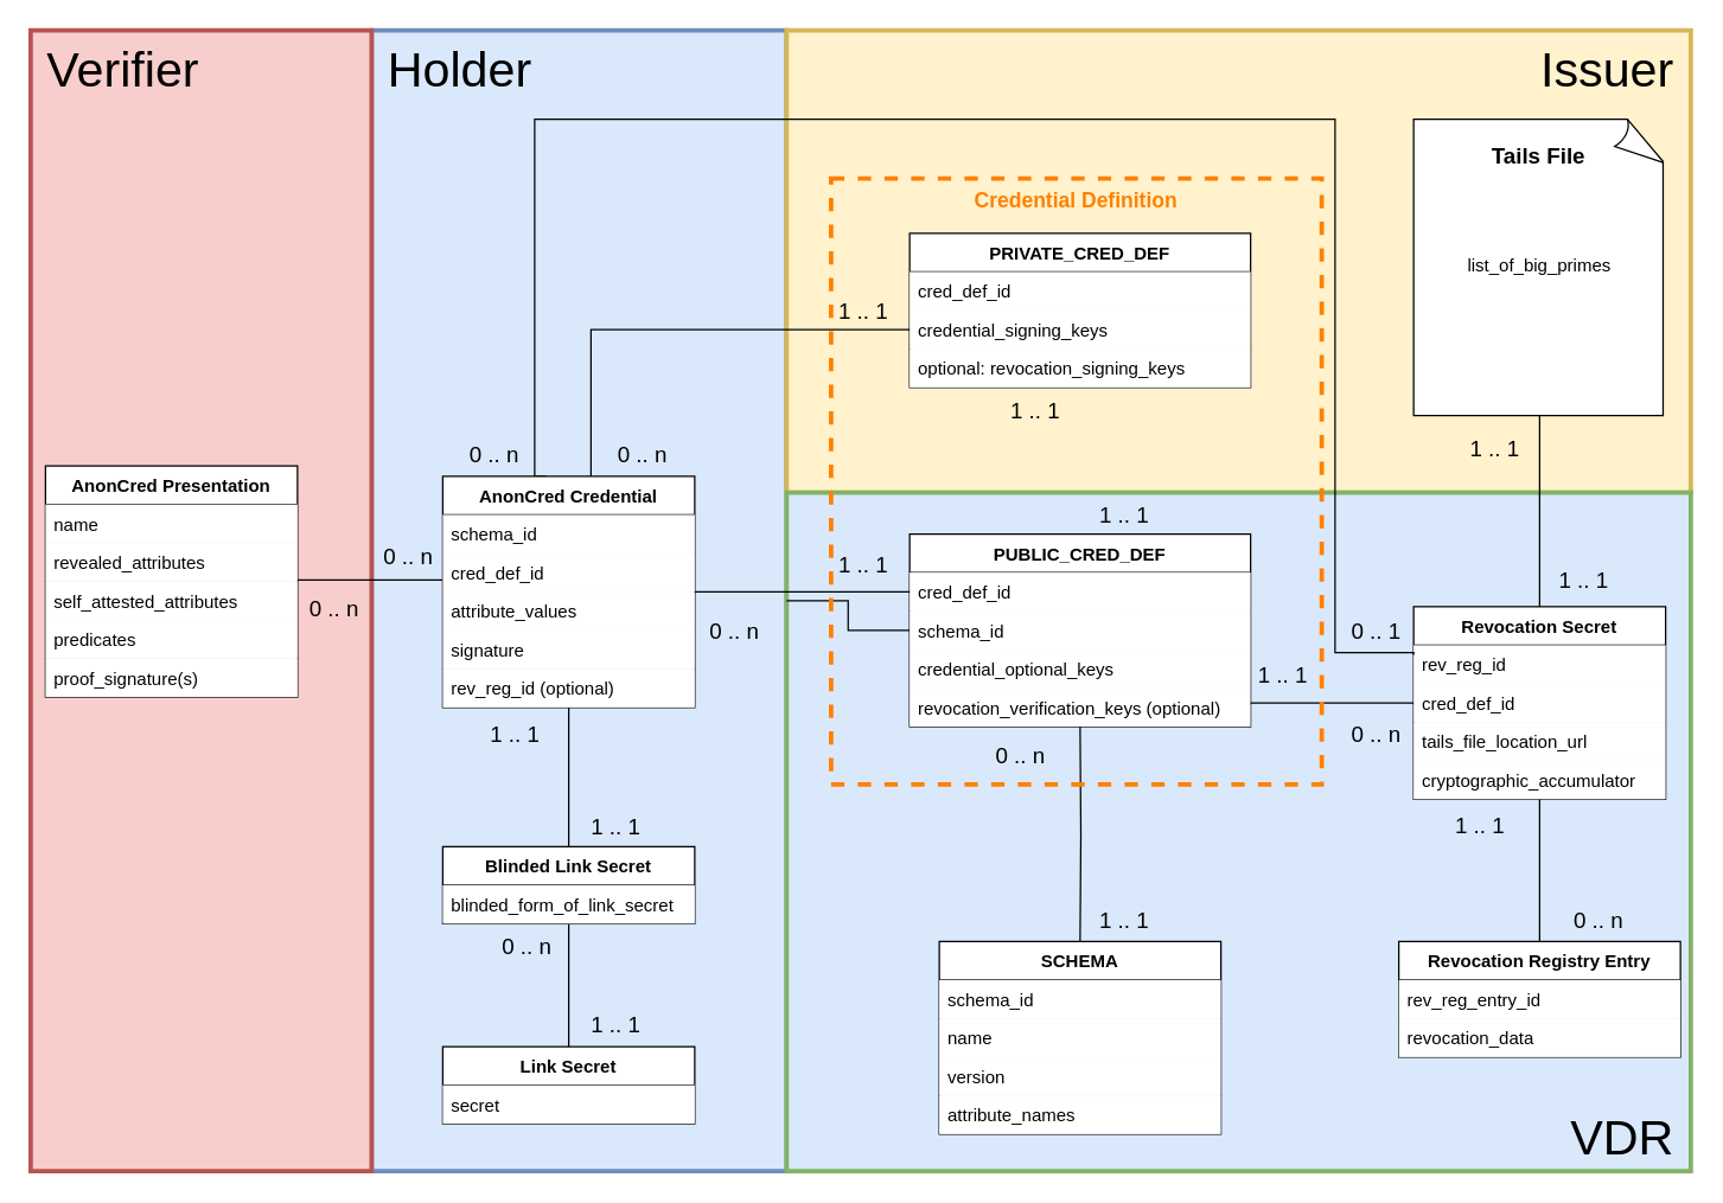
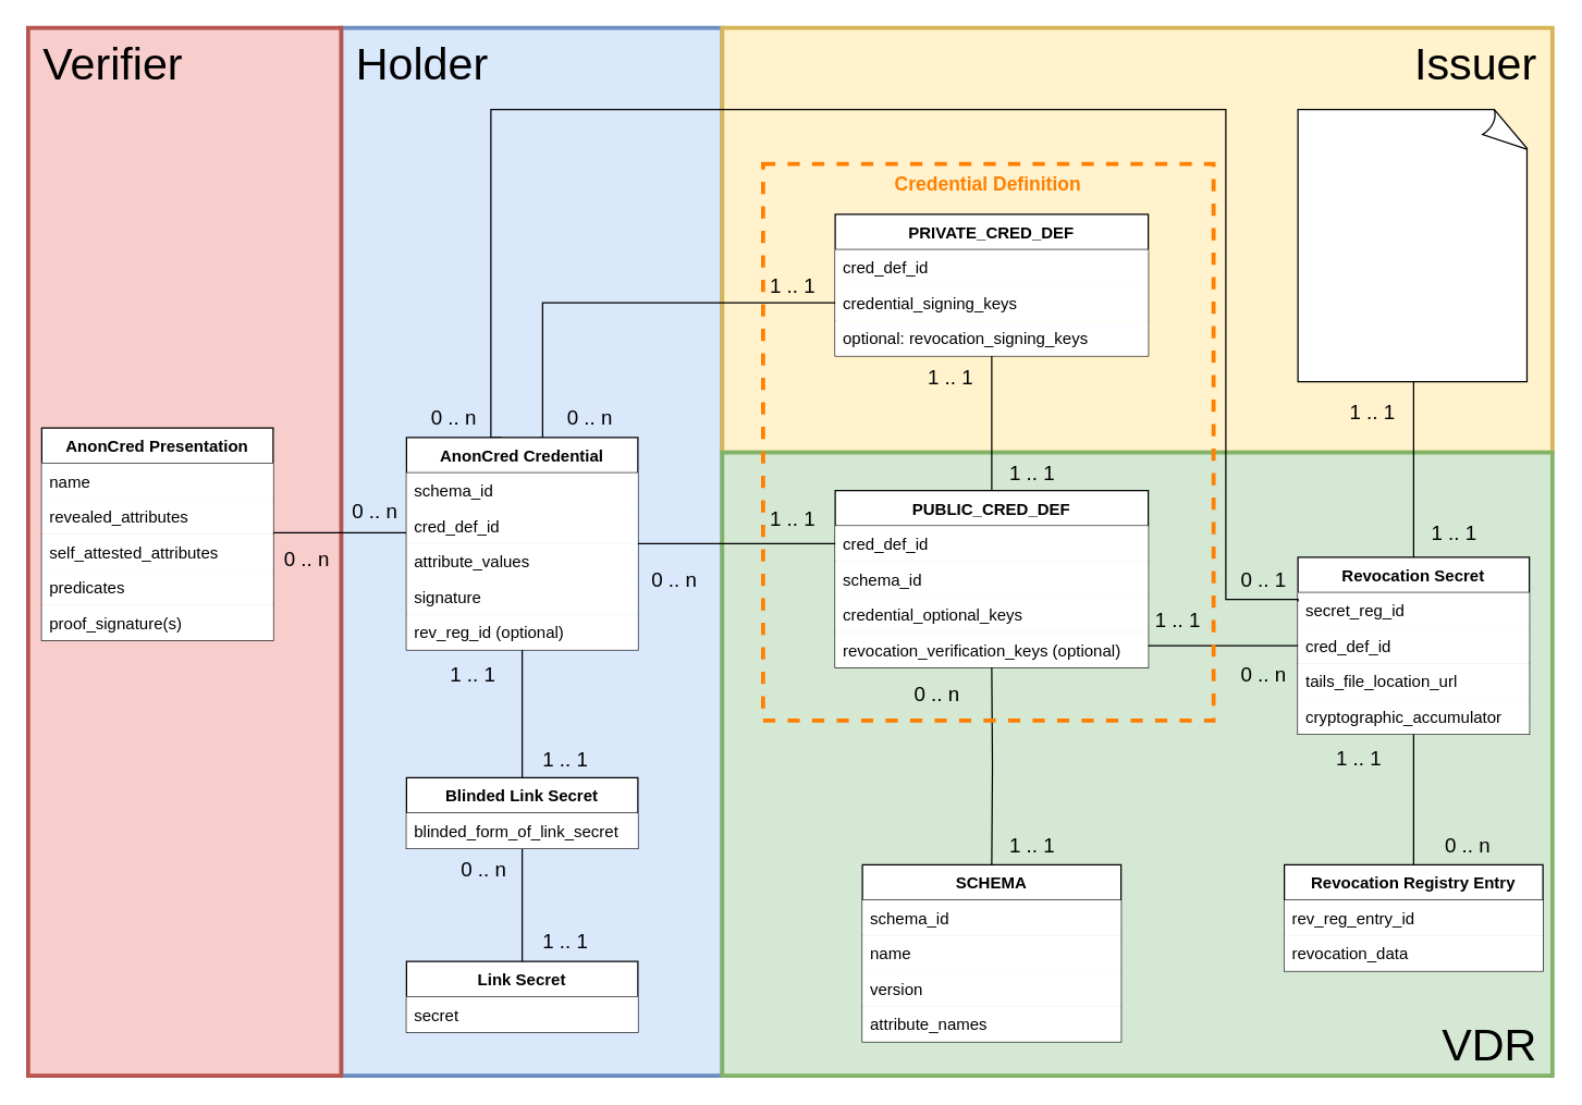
- <mxCell id="43" value="&lt;b&gt;Tails File&lt;/b&gt;" style="rounded=0;whiteSpace=wrap;html=1;fontSize=15;fillColor=none;fontColor=default;labelBackgroundColor=none;labelBorderColor=none;strokeColor=none;" parent="41" vertex="1"><mxGeometry x="37.38" y="7.22" width="95.233" height="33.33" as="geometry" /></mxCell>
- <mxCell id="44" value="list_of_big_primes" style="text;strokeColor=none;fillColor=none;align=left;verticalAlign=top;spacingLeft=4;spacingRight=4;overflow=hidden;rotatable=0;points=[[0,0.5],[1,0.5]];portConstraint=eastwest;labelBackgroundColor=#FFFFFF;" parent="41" vertex="1"><mxGeometry x="30.701" y="85.56" width="115.592" height="28.89" as="geometry" /></mxCell>
- <mxCell id="18" value="" style="edgeStyle=orthogonalEdgeStyle;rounded=0;orthogonalLoop=1;jettySize=auto;html=1;startArrow=none;startFill=0;fontSize=20;labelBackgroundColor=#FFFFFF;endArrow=none;endFill=0;" parent="1" source="19" target="2" edge="1"><mxGeometry x="0.07" y="20" relative="1" as="geometry"><mxPoint as="offset" /></mxGeometry></mxCell>
+ <mxCell id="18" value="" style="edgeStyle=orthogonalEdgeStyle;rounded=0;orthogonalLoop=1;jettySize=auto;html=1;startArrow=none;startFill=0;fontSize=20;labelBackgroundColor=#FFFFFF;endArrow=none;endFill=0;" parent="1" source="19" target="5" edge="1"><mxGeometry x="0.07" y="20" relative="1" as="geometry"><mxPoint as="offset" /></mxGeometry></mxCell>
- <mxCell id="10" value="rev_reg_id&#10;" style="text;strokeColor=none;fillColor=#FFFFFF;align=left;verticalAlign=top;spacingLeft=4;spacingRight=4;overflow=hidden;rotatable=0;points=[[0,0.5],[1,0.5]];portConstraint=eastwest;labelBackgroundColor=#FFFFFF;" parent="9" vertex="1"><mxGeometry y="26" width="170" height="26" as="geometry" /></mxCell>
+ <mxCell id="10" value="secret_reg_id&#10;" style="text;strokeColor=none;fillColor=#FFFFFF;align=left;verticalAlign=top;spacingLeft=4;spacingRight=4;overflow=hidden;rotatable=0;points=[[0,0.5],[1,0.5]];portConstraint=eastwest;labelBackgroundColor=#FFFFFF;" parent="9" vertex="1"><mxGeometry y="26" width="170" height="26" as="geometry" /></mxCell>
- <mxCell id="4" value="&lt;font style=&quot;font-size: 33px&quot;&gt;&lt;br&gt;&lt;br&gt;VDR&amp;nbsp;&lt;/font&gt;" style="rounded=0;whiteSpace=wrap;html=1;fontSize=20;strokeWidth=3;fillColor=#dae8fc;strokeColor=#82b366;align=right;verticalAlign=bottom;" parent="1" vertex="1"><mxGeometry x="530" y="332" width="610" height="458" as="geometry" /></mxCell>
+ <mxCell id="4" value="&lt;font style=&quot;font-size: 33px&quot;&gt;&lt;br&gt;&lt;br&gt;VDR&amp;nbsp;&lt;/font&gt;" style="rounded=0;whiteSpace=wrap;html=1;fontSize=20;strokeWidth=3;fillColor=#d5e8d4;strokeColor=#82b366;align=right;verticalAlign=bottom;" parent="1" vertex="1"><mxGeometry x="530" y="332" width="610" height="458" as="geometry" /></mxCell>
